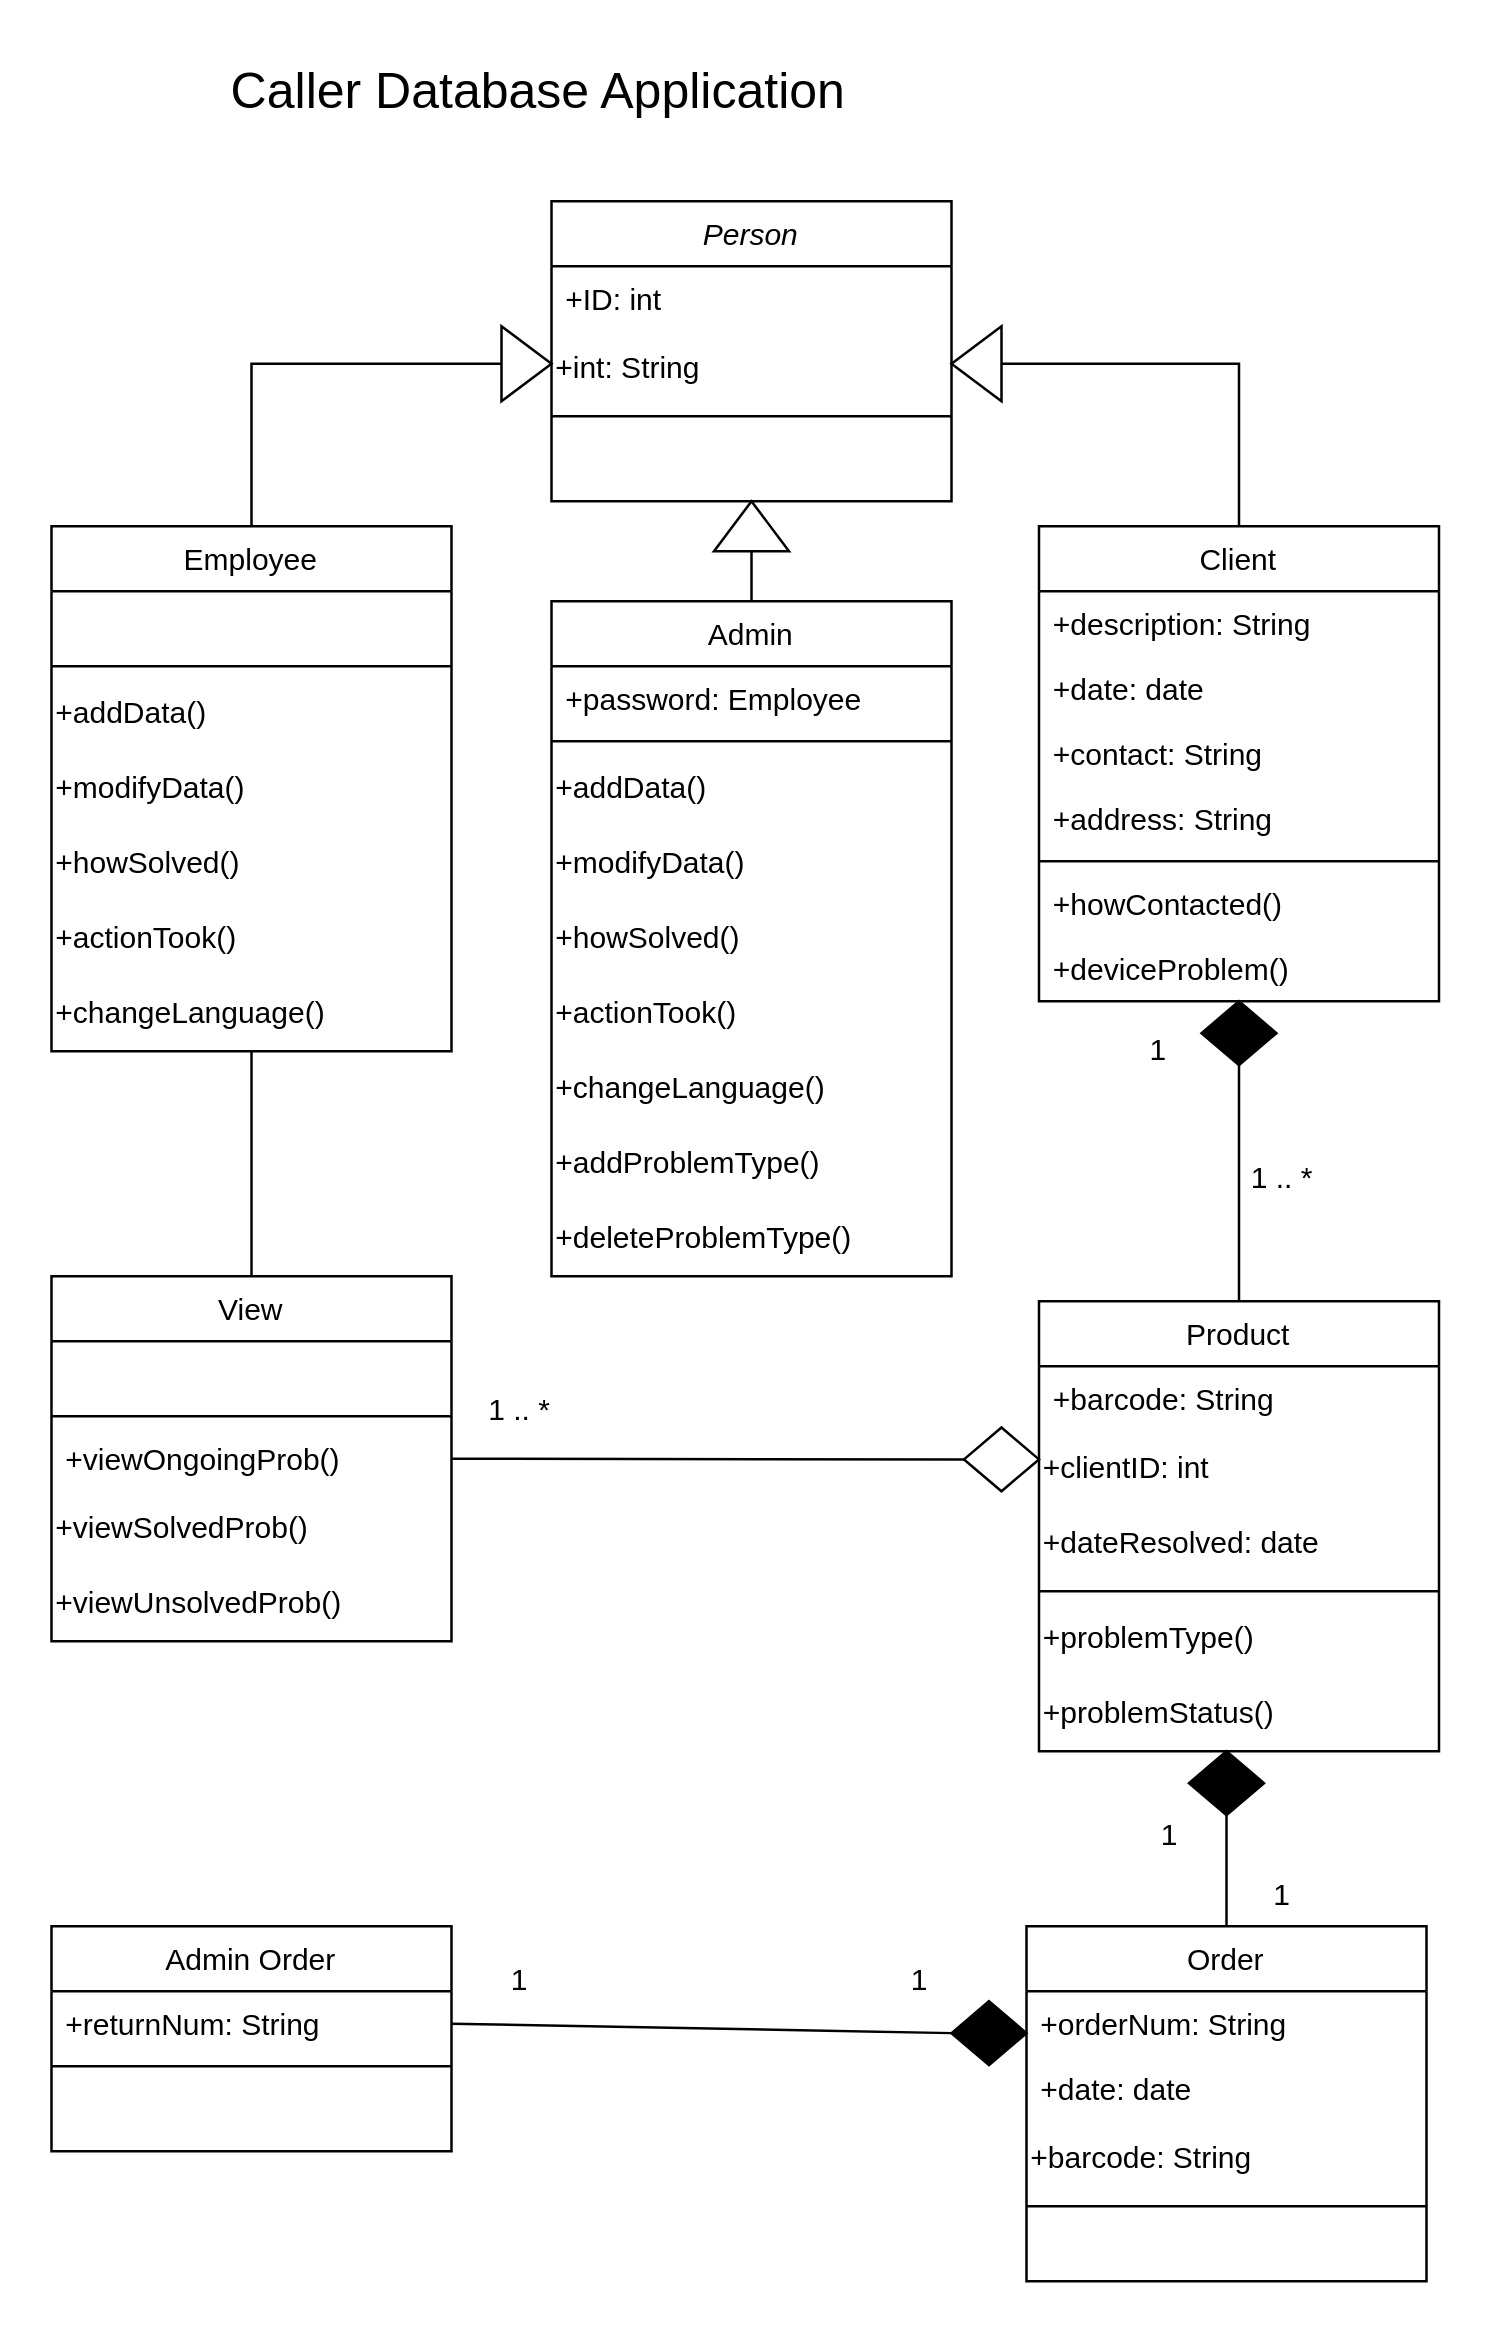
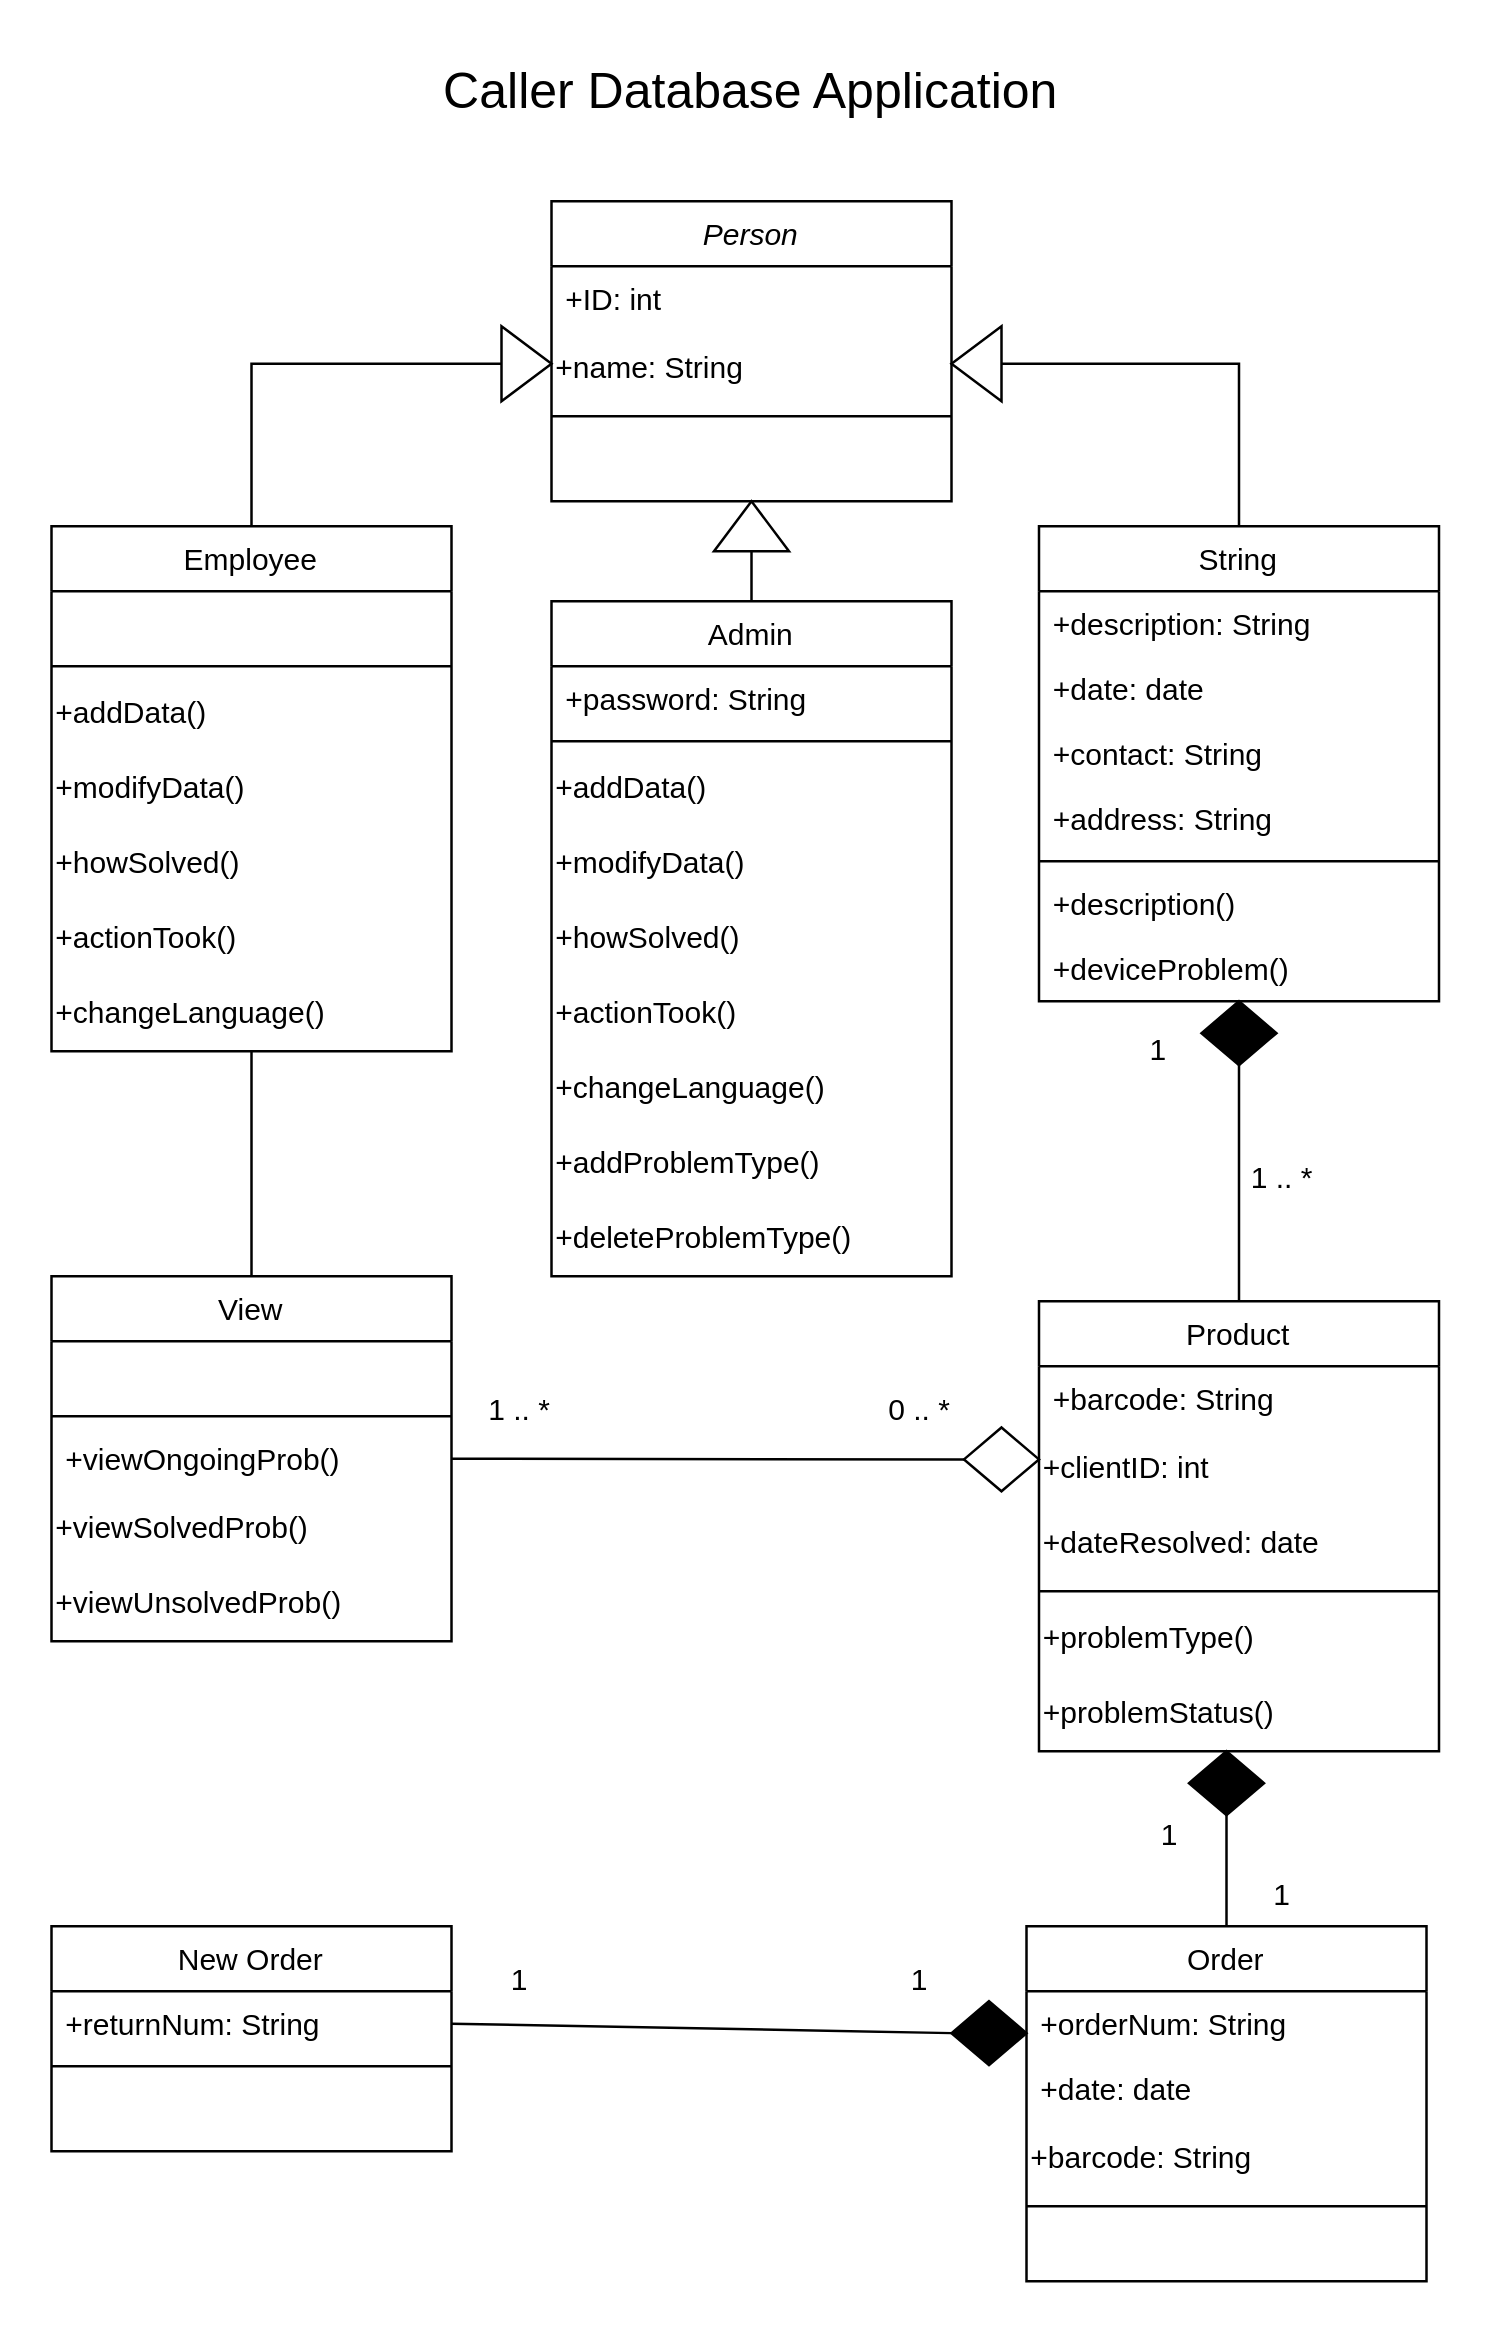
- <mxCell id="65" value="Caller Database Application" style="text;html=1;strokeColor=none;fillColor=none;align=center;verticalAlign=middle;whiteSpace=wrap;rounded=0;fontSize=20;" parent="1" vertex="1"><mxGeometry x="85" y="20" width="260" height="30" as="geometry" /></mxCell>
+ <mxCell id="65" value="Caller Database Application" style="text;html=1;strokeColor=none;fillColor=none;align=center;verticalAlign=middle;whiteSpace=wrap;rounded=0;fontSize=20;" parent="1" vertex="1"><mxGeometry x="170" y="20" width="260" height="30" as="geometry" /></mxCell>
- <mxCell id="32" value="+int: String" style="text;html=1;strokeColor=none;fillColor=none;align=left;verticalAlign=middle;whiteSpace=wrap;rounded=0;" parent="30" vertex="1"><mxGeometry y="52" width="160" height="30" as="geometry" /></mxCell>
+ <mxCell id="32" value="+name: String" style="text;html=1;strokeColor=none;fillColor=none;align=left;verticalAlign=middle;whiteSpace=wrap;rounded=0;" parent="30" vertex="1"><mxGeometry y="52" width="160" height="30" as="geometry" /></mxCell>
- <mxCell id="22" value="Client" style="swimlane;fontStyle=0;align=center;verticalAlign=top;childLayout=stackLayout;horizontal=1;startSize=26;horizontalStack=0;resizeParent=1;resizeLast=0;collapsible=1;marginBottom=0;rounded=0;shadow=0;strokeWidth=1;" parent="1" vertex="1"><mxGeometry x="415" y="210" width="160" height="190" as="geometry"><mxRectangle x="550" y="140" width="160" height="26" as="alternateBounds" /></mxGeometry></mxCell>
+ <mxCell id="22" value="String" style="swimlane;fontStyle=0;align=center;verticalAlign=top;childLayout=stackLayout;horizontal=1;startSize=26;horizontalStack=0;resizeParent=1;resizeLast=0;collapsible=1;marginBottom=0;rounded=0;shadow=0;strokeWidth=1;" parent="1" vertex="1"><mxGeometry x="415" y="210" width="160" height="190" as="geometry"><mxRectangle x="550" y="140" width="160" height="26" as="alternateBounds" /></mxGeometry></mxCell>
- <mxCell id="67" value="+password: Employee" style="text;align=left;verticalAlign=top;spacingLeft=4;spacingRight=4;overflow=hidden;rotatable=0;points=[[0,0.5],[1,0.5]];portConstraint=eastwest;" parent="66" vertex="1"><mxGeometry y="26" width="160" height="26" as="geometry" /></mxCell>
+ <mxCell id="67" value="+password: String" style="text;align=left;verticalAlign=top;spacingLeft=4;spacingRight=4;overflow=hidden;rotatable=0;points=[[0,0.5],[1,0.5]];portConstraint=eastwest;" parent="66" vertex="1"><mxGeometry y="26" width="160" height="26" as="geometry" /></mxCell>
- <mxCell id="28" value="+howContacted()" style="text;align=left;verticalAlign=top;spacingLeft=4;spacingRight=4;overflow=hidden;rotatable=0;points=[[0,0.5],[1,0.5]];portConstraint=eastwest;" parent="22" vertex="1"><mxGeometry y="138" width="160" height="26" as="geometry" /></mxCell>
+ <mxCell id="28" value="+description()" style="text;align=left;verticalAlign=top;spacingLeft=4;spacingRight=4;overflow=hidden;rotatable=0;points=[[0,0.5],[1,0.5]];portConstraint=eastwest;" parent="22" vertex="1"><mxGeometry y="138" width="160" height="26" as="geometry" /></mxCell>
+ <mxCell id="64" value="0 .. *" style="text;html=1;strokeColor=none;fillColor=none;align=center;verticalAlign=middle;whiteSpace=wrap;rounded=0;" parent="1" vertex="1"><mxGeometry x="350" y="553" width="35" height="22" as="geometry" /></mxCell>
- <mxCell id="34" value="Admin Order" style="swimlane;fontStyle=0;align=center;verticalAlign=top;childLayout=stackLayout;horizontal=1;startSize=26;horizontalStack=0;resizeParent=1;resizeLast=0;collapsible=1;marginBottom=0;rounded=0;shadow=0;strokeWidth=1;" parent="1" vertex="1"><mxGeometry x="20" y="770" width="160" height="90" as="geometry"><mxRectangle x="130" y="380" width="160" height="26" as="alternateBounds" /></mxGeometry></mxCell>
+ <mxCell id="34" value="New Order" style="swimlane;fontStyle=0;align=center;verticalAlign=top;childLayout=stackLayout;horizontal=1;startSize=26;horizontalStack=0;resizeParent=1;resizeLast=0;collapsible=1;marginBottom=0;rounded=0;shadow=0;strokeWidth=1;" parent="1" vertex="1"><mxGeometry x="20" y="770" width="160" height="90" as="geometry"><mxRectangle x="130" y="380" width="160" height="26" as="alternateBounds" /></mxGeometry></mxCell>
